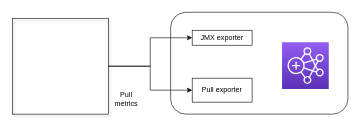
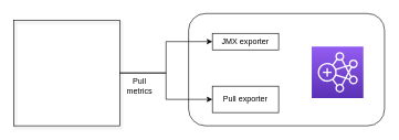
- <mxCell id="9" value="Pull&lt;br&gt;metrics" style="text;html=1;strokeColor=none;fillColor=none;align=center;verticalAlign=middle;whiteSpace=wrap;rounded=0;shadow=1;" vertex="1" parent="1"><mxGeometry x="190" y="155" width="40" height="20" as="geometry" /></mxCell>
+ <mxCell id="9" value="Pull&lt;br&gt;metrics" style="text;html=1;strokeColor=none;fillColor=none;align=center;verticalAlign=middle;whiteSpace=wrap;rounded=0;shadow=1;" vertex="1" parent="1"><mxGeometry x="190" y="120" width="40" height="20" as="geometry" /></mxCell>
